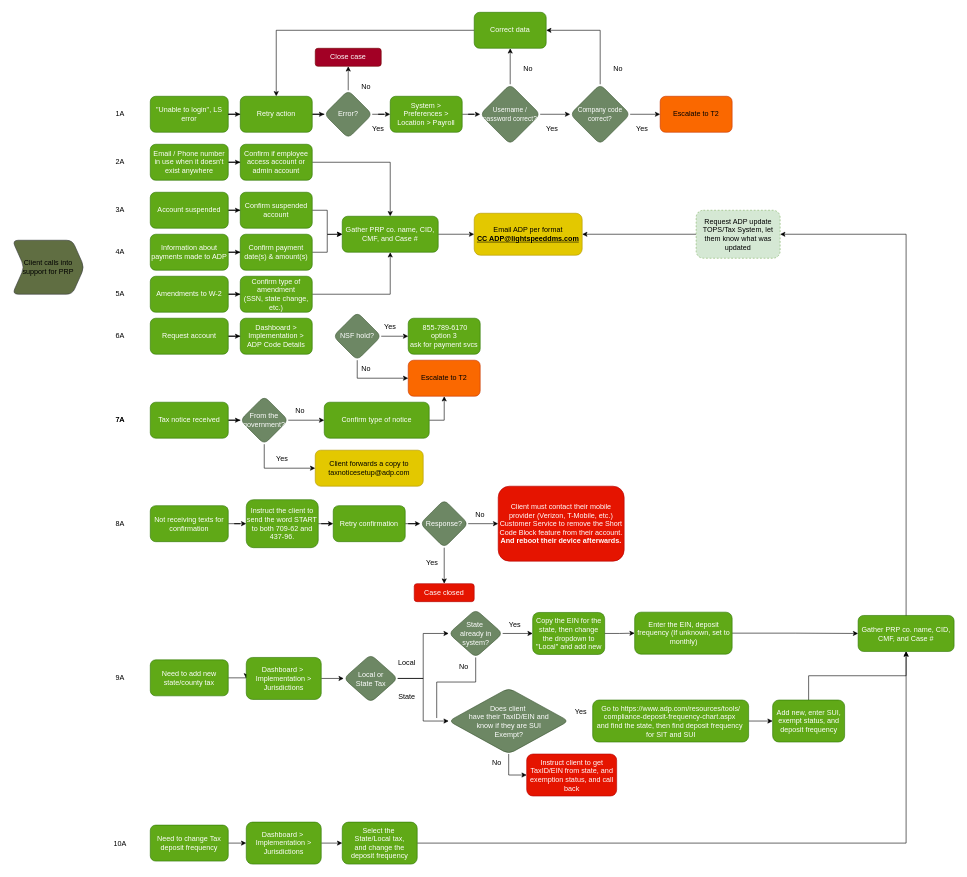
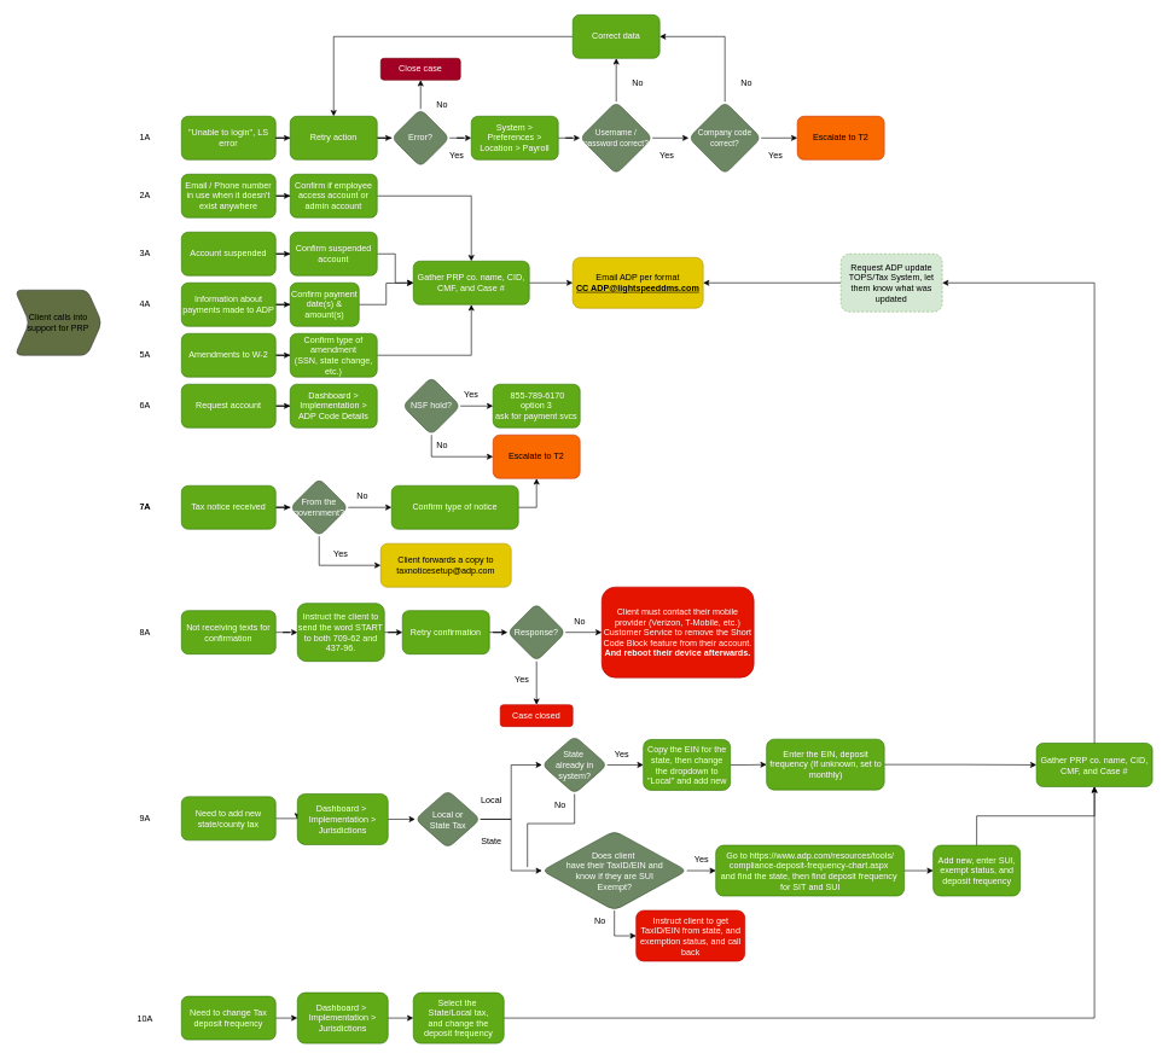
- <mxCell id="41" value="Confirm payment date(s) &amp;amp; amount(s)" style="whiteSpace=wrap;html=1;fillColor=#60a917;strokeColor=#2D7600;fontColor=#ffffff;rounded=1;" parent="1" vertex="1"><mxGeometry x="400" y="390" width="120" height="60" as="geometry" /></mxCell>
+ <mxCell id="41" value="Confirm payment date(s) &amp;amp; amount(s)" style="whiteSpace=wrap;html=1;fillColor=#60a917;strokeColor=#2D7600;fontColor=#ffffff;rounded=1;" parent="1" vertex="1"><mxGeometry x="400" y="390" width="95" height="60" as="geometry" /></mxCell>
+ <mxCell id="111" style="edgeStyle=orthogonalEdgeStyle;rounded=0;orthogonalLoop=1;jettySize=auto;html=1;exitX=1;exitY=0.5;exitDx=0;exitDy=0;entryX=0;entryY=0.5;entryDx=0;entryDy=0;" edge="1" parent="1" source="112" target="109"><mxGeometry relative="1" as="geometry" /></mxCell>
